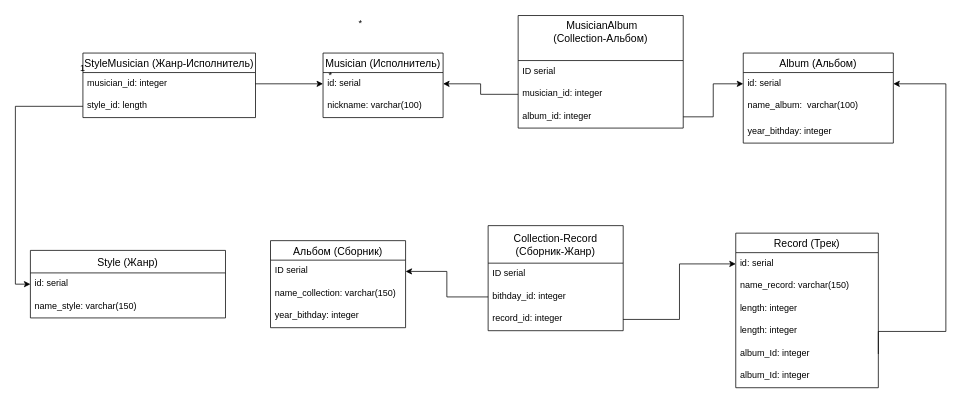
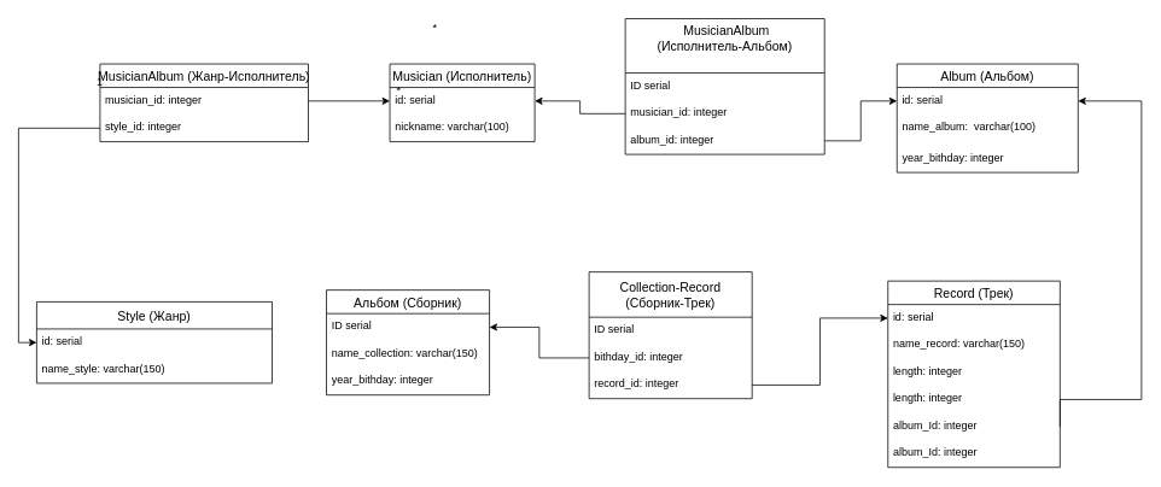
- <mxCell id="28" value=" MusicianAlbum&#10;(Сollection-Альбом)&#10;" style="swimlane;fontStyle=0;childLayout=stackLayout;horizontal=1;startSize=60;horizontalStack=0;resizeParent=1;resizeParentMax=0;resizeLast=0;collapsible=1;marginBottom=0;align=center;fontSize=14;" parent="1" vertex="1"><mxGeometry x="690" y="20" width="220" height="150" as="geometry" /></mxCell>
+ <mxCell id="28" value=" MusicianAlbum&#10;(Исполнитель-Альбом)&#10;" style="swimlane;fontStyle=0;childLayout=stackLayout;horizontal=1;startSize=60;horizontalStack=0;resizeParent=1;resizeParentMax=0;resizeLast=0;collapsible=1;marginBottom=0;align=center;fontSize=14;" parent="1" vertex="1"><mxGeometry x="690" y="20" width="220" height="150" as="geometry" /></mxCell>
- <mxCell id="20" value="StyleMusician (Жанр-Исполнитель)" style="swimlane;fontStyle=0;childLayout=stackLayout;horizontal=1;startSize=26;horizontalStack=0;resizeParent=1;resizeParentMax=0;resizeLast=0;collapsible=1;marginBottom=0;align=center;fontSize=14;" parent="1" vertex="1"><mxGeometry x="110" y="70" width="230" height="86" as="geometry" /></mxCell>
+ <mxCell id="20" value="MusicianAlbum (Жанр-Исполнитель)" style="swimlane;fontStyle=0;childLayout=stackLayout;horizontal=1;startSize=26;horizontalStack=0;resizeParent=1;resizeParentMax=0;resizeLast=0;collapsible=1;marginBottom=0;align=center;fontSize=14;" parent="1" vertex="1"><mxGeometry x="110" y="70" width="230" height="86" as="geometry" /></mxCell>
- <mxCell id="22" value="style_id: length" style="text;strokeColor=none;fillColor=none;spacingLeft=4;spacingRight=4;overflow=hidden;rotatable=0;points=[[0,0.5],[1,0.5]];portConstraint=eastwest;fontSize=12;" parent="20" vertex="1"><mxGeometry y="56" width="230" height="30" as="geometry" /></mxCell>
+ <mxCell id="22" value="style_id: integer" style="text;strokeColor=none;fillColor=none;spacingLeft=4;spacingRight=4;overflow=hidden;rotatable=0;points=[[0,0.5],[1,0.5]];portConstraint=eastwest;fontSize=12;" parent="20" vertex="1"><mxGeometry y="56" width="230" height="30" as="geometry" /></mxCell>
- <mxCell id="38" value="Сollection-Record &#10;(Сборник-Жанр)" style="swimlane;fontStyle=0;childLayout=stackLayout;horizontal=1;startSize=50;horizontalStack=0;resizeParent=1;resizeParentMax=0;resizeLast=0;collapsible=1;marginBottom=0;align=center;fontSize=14;" parent="1" vertex="1"><mxGeometry x="650" y="300" width="180" height="140" as="geometry" /></mxCell>
+ <mxCell id="38" value="Сollection-Record &#10;(Сборник-Трек)" style="swimlane;fontStyle=0;childLayout=stackLayout;horizontal=1;startSize=50;horizontalStack=0;resizeParent=1;resizeParentMax=0;resizeLast=0;collapsible=1;marginBottom=0;align=center;fontSize=14;" parent="1" vertex="1"><mxGeometry x="650" y="300" width="180" height="140" as="geometry" /></mxCell>
